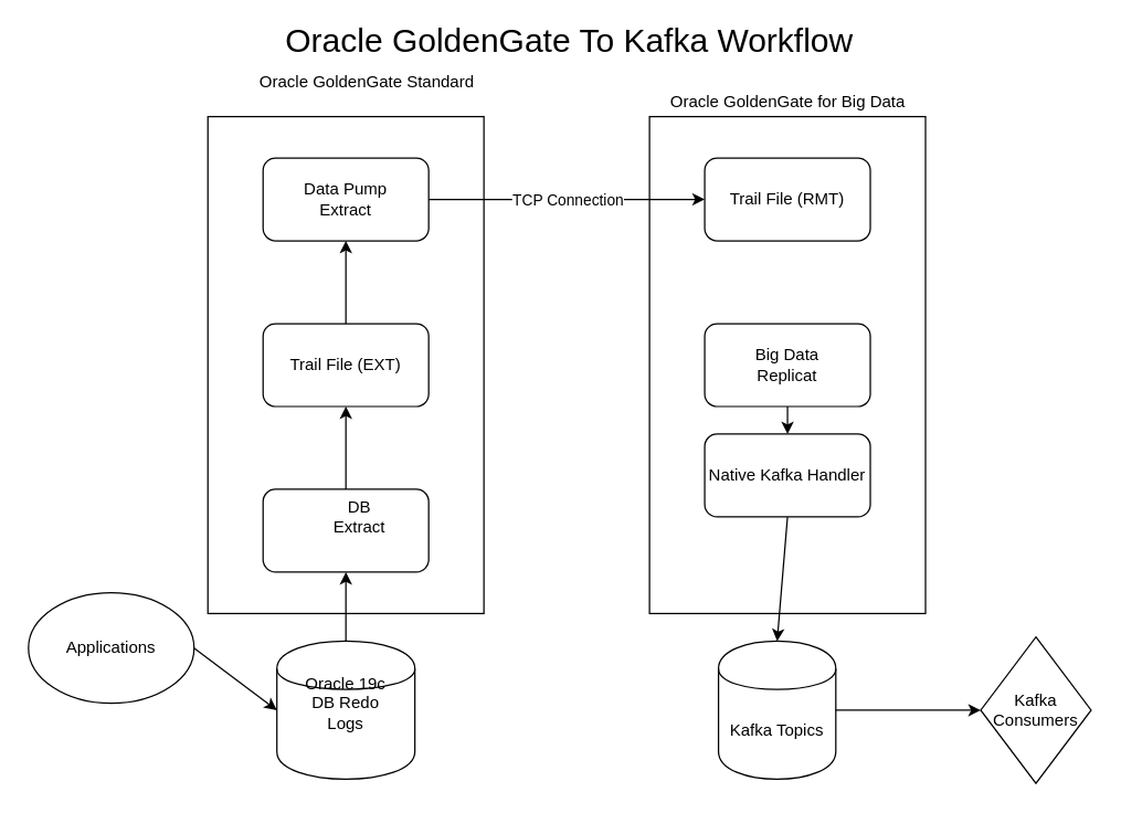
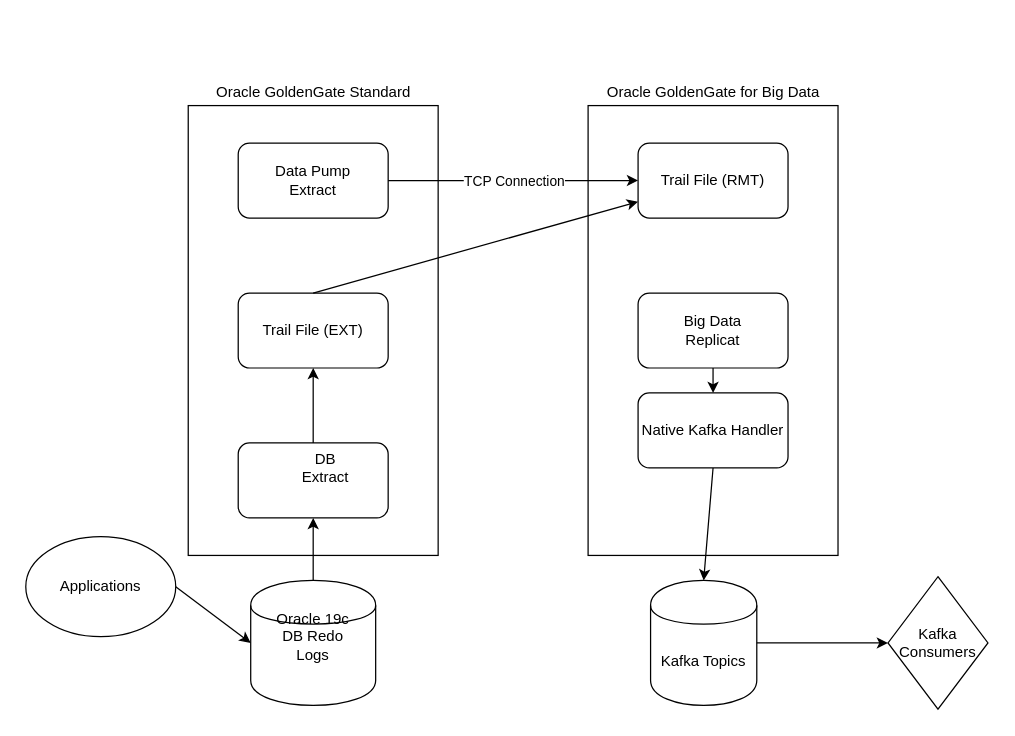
- <mxCell id="23" value="&lt;font style=&quot;font-size: 24px&quot;&gt;Oracle GoldenGate To Kafka Workflow&amp;nbsp;&lt;/font&gt;" style="text;html=1;align=center;verticalAlign=middle;resizable=0;points=[];autosize=1;" vertex="1" parent="1"><mxGeometry x="200" y="20" width="430" height="20" as="geometry" /></mxCell>
- <mxCell id="4" value="Oracle GoldenGate Standard" style="text;html=1;align=center;verticalAlign=middle;resizable=0;points=[];autosize=1;" vertex="1" parent="1"><mxGeometry x="180" y="49" width="170" height="20" as="geometry" /></mxCell>
+ <mxCell id="4" value="Oracle GoldenGate Standard" style="text;html=1;align=center;verticalAlign=middle;resizable=0;points=[];autosize=1;" vertex="1" parent="1"><mxGeometry x="165" y="64" width="170" height="20" as="geometry" /></mxCell>
- <mxCell id="18" value="" style="endArrow=classic;html=1;exitX=0.5;exitY=0;exitDx=0;exitDy=0;entryX=0.5;entryY=1;entryDx=0;entryDy=0;" edge="1" parent="1" source="10" target="11"><mxGeometry width="50" height="50" relative="1" as="geometry"><mxPoint x="510" y="254" as="sourcePoint" /><mxPoint x="560" y="204" as="targetPoint" /></mxGeometry></mxCell>
+ <mxCell id="18" value="" style="endArrow=classic;html=1;exitX=0.5;exitY=0;exitDx=0;exitDy=0;" edge="1" parent="1" source="10" target="12"><mxGeometry width="50" height="50" relative="1" as="geometry"><mxPoint x="510" y="254" as="sourcePoint" /><mxPoint x="560" y="204" as="targetPoint" /></mxGeometry></mxCell>
